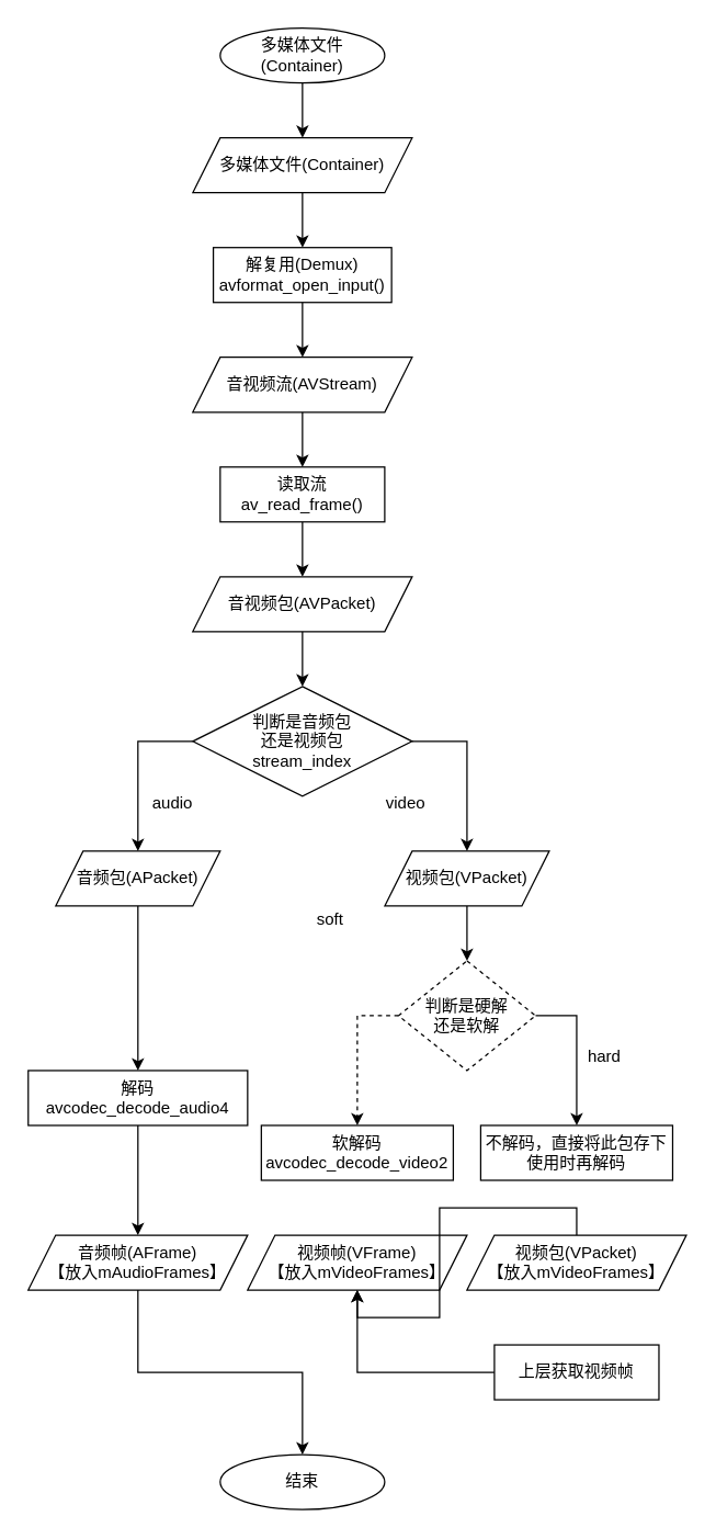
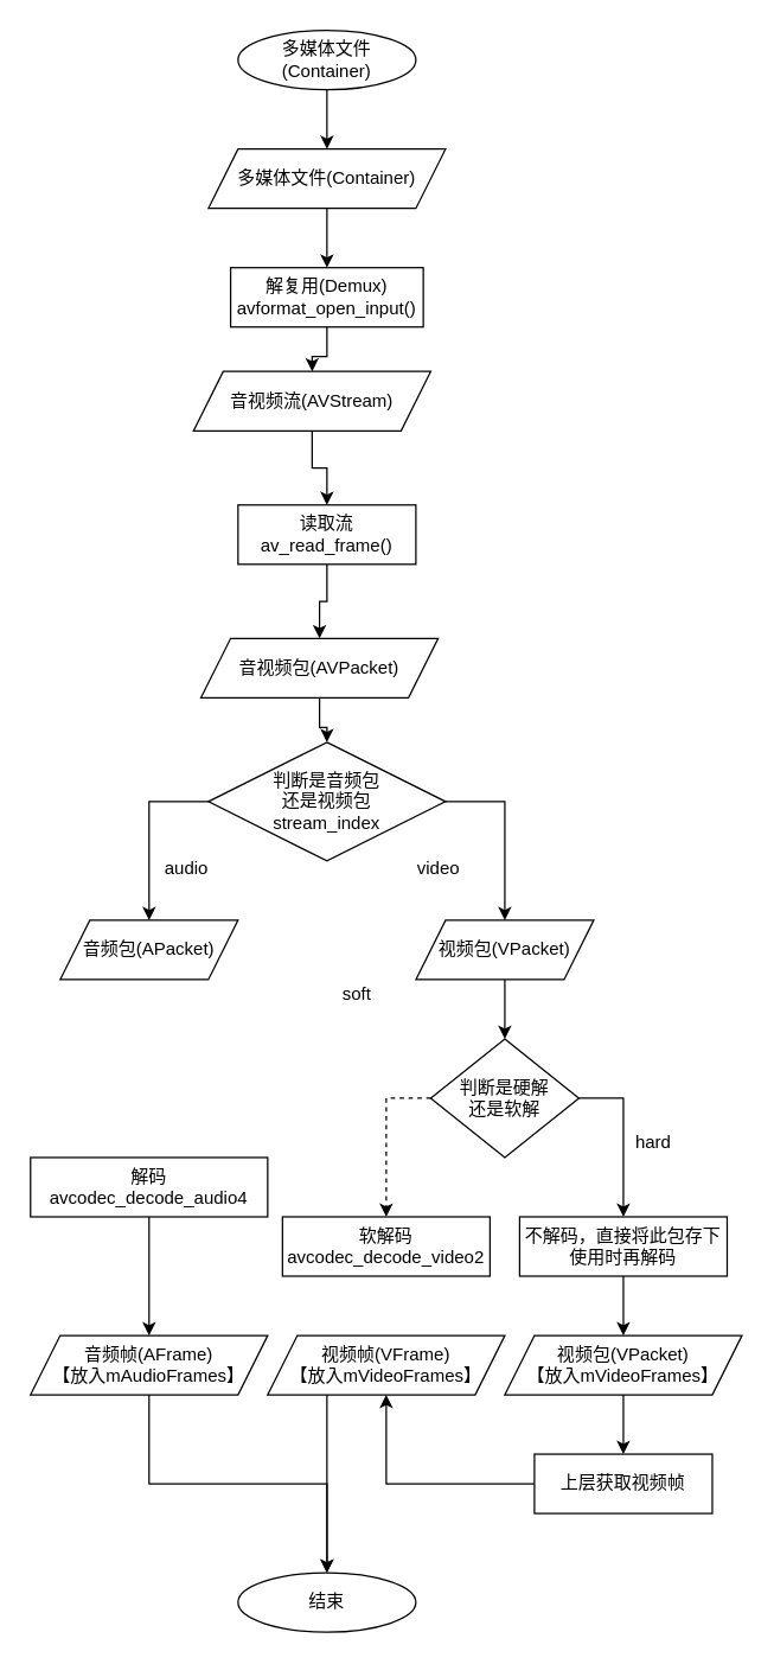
- <mxCell id="6" value="音视频流(AVStream)" style="shape=parallelogram;perimeter=parallelogramPerimeter;whiteSpace=wrap;html=1;fixedSize=1;" vertex="1" parent="1"><mxGeometry x="140" y="260" width="160" height="40" as="geometry" /></mxCell>
+ <mxCell id="6" value="音视频流(AVStream)" style="shape=parallelogram;perimeter=parallelogramPerimeter;whiteSpace=wrap;html=1;fixedSize=1;" vertex="1" parent="1"><mxGeometry x="130" y="250" width="160" height="40" as="geometry" /></mxCell>
- <mxCell id="10" value="音视频包(AVPacket)" style="shape=parallelogram;perimeter=parallelogramPerimeter;whiteSpace=wrap;html=1;fixedSize=1;" vertex="1" parent="1"><mxGeometry x="140" y="420" width="160" height="40" as="geometry" /></mxCell>
+ <mxCell id="10" value="音视频包(AVPacket)" style="shape=parallelogram;perimeter=parallelogramPerimeter;whiteSpace=wrap;html=1;fixedSize=1;" vertex="1" parent="1"><mxGeometry x="135" y="430" width="160" height="40" as="geometry" /></mxCell>
- <mxCell id="14" style="edgeStyle=orthogonalEdgeStyle;rounded=0;orthogonalLoop=1;jettySize=auto;html=1;entryX=0.5;entryY=0;entryDx=0;entryDy=0;" edge="1" parent="1" source="15" target="19"><mxGeometry relative="1" as="geometry" /></mxCell>
- <mxCell id="26" value="判断是硬解&lt;br&gt;还是软解" style="rhombus;whiteSpace=wrap;html=1;dashed=1;" vertex="1" parent="1"><mxGeometry x="290" y="700" width="100" height="80" as="geometry" /></mxCell>
+ <mxCell id="26" value="判断是硬解&lt;br&gt;还是软解" style="rhombus;whiteSpace=wrap;html=1;" vertex="1" parent="1"><mxGeometry x="290" y="700" width="100" height="80" as="geometry" /></mxCell>
+ <mxCell id="28" style="edgeStyle=orthogonalEdgeStyle;rounded=0;orthogonalLoop=1;jettySize=auto;html=1;entryX=0.5;entryY=0;entryDx=0;entryDy=0;" edge="1" parent="1" source="29" target="34"><mxGeometry relative="1" as="geometry" /></mxCell>
- <mxCell id="33" style="edgeStyle=orthogonalEdgeStyle;rounded=0;orthogonalLoop=1;jettySize=auto;html=1;" edge="1" parent="1" source="34" target="32"><mxGeometry relative="1" as="geometry" /></mxCell>
+ <mxCell id="33" style="edgeStyle=orthogonalEdgeStyle;rounded=0;orthogonalLoop=1;jettySize=auto;html=1;entryX=0.5;entryY=0;entryDx=0;entryDy=0;" edge="1" parent="1" source="34" target="36"><mxGeometry relative="1" as="geometry" /></mxCell>
+ <mxCell id="31" style="edgeStyle=orthogonalEdgeStyle;rounded=0;orthogonalLoop=1;jettySize=auto;html=1;entryX=0.5;entryY=0;entryDx=0;entryDy=0;" edge="1" parent="1" source="32" target="39"><mxGeometry relative="1" as="geometry"><Array as="points"><mxPoint x="220" y="970" /><mxPoint x="220" y="970" /></Array></mxGeometry></mxCell>
